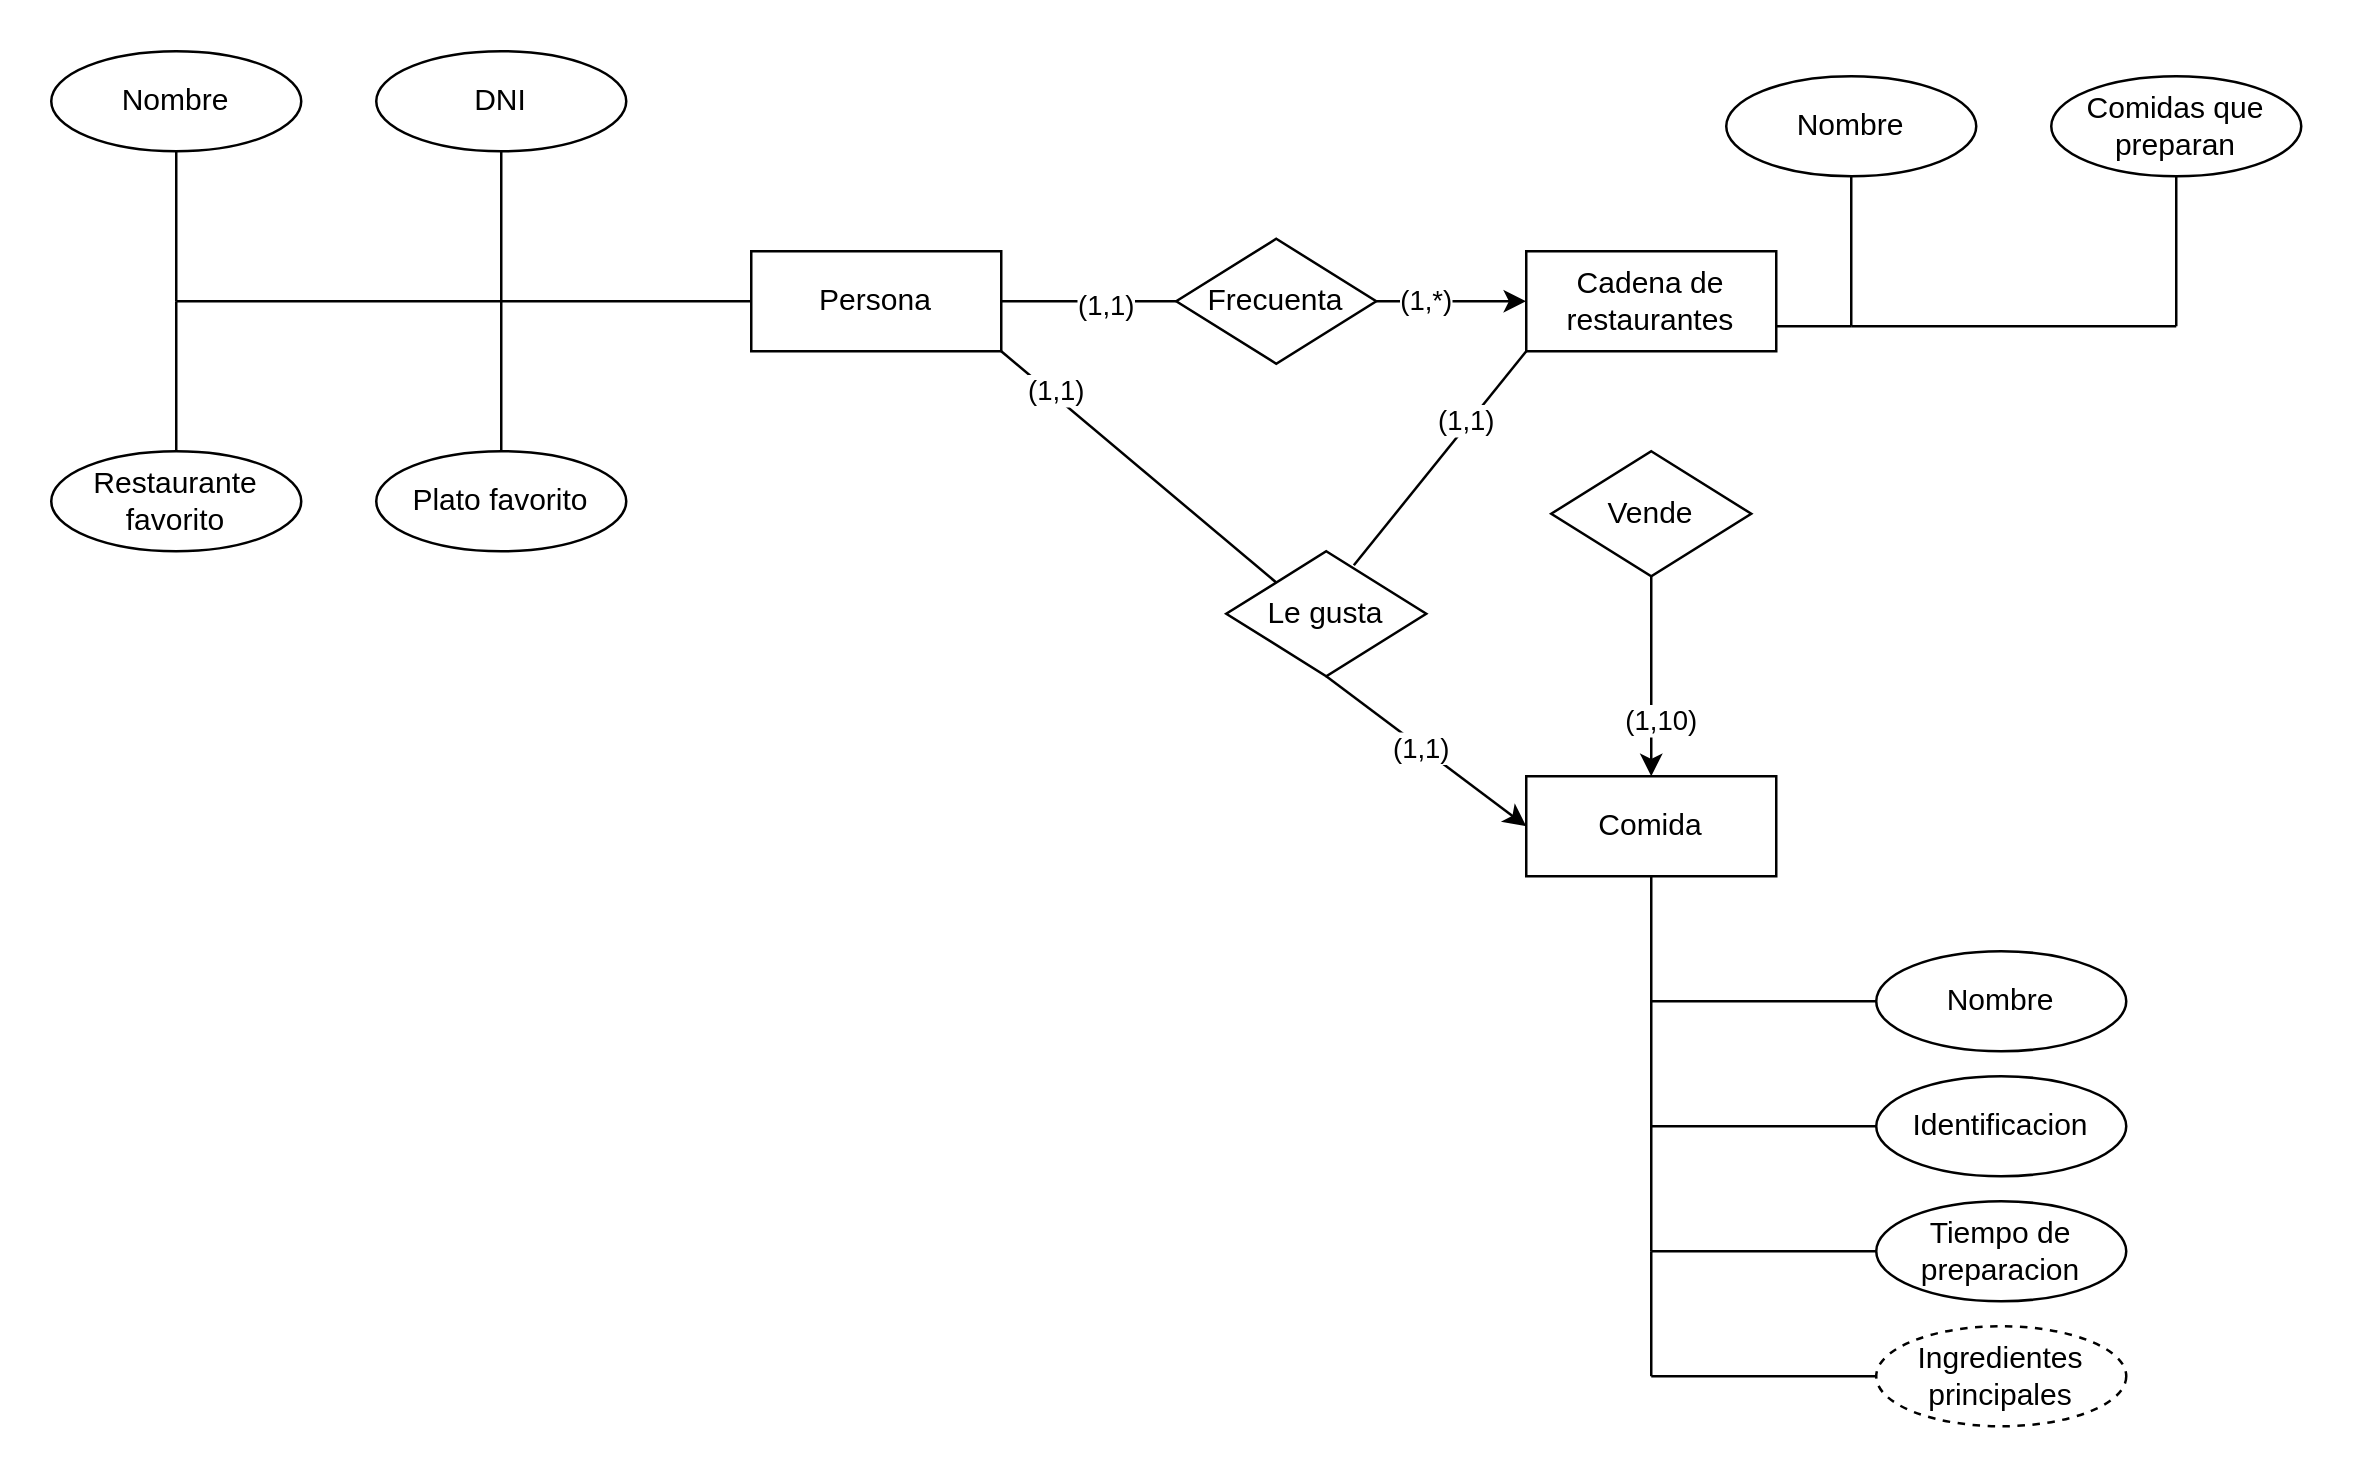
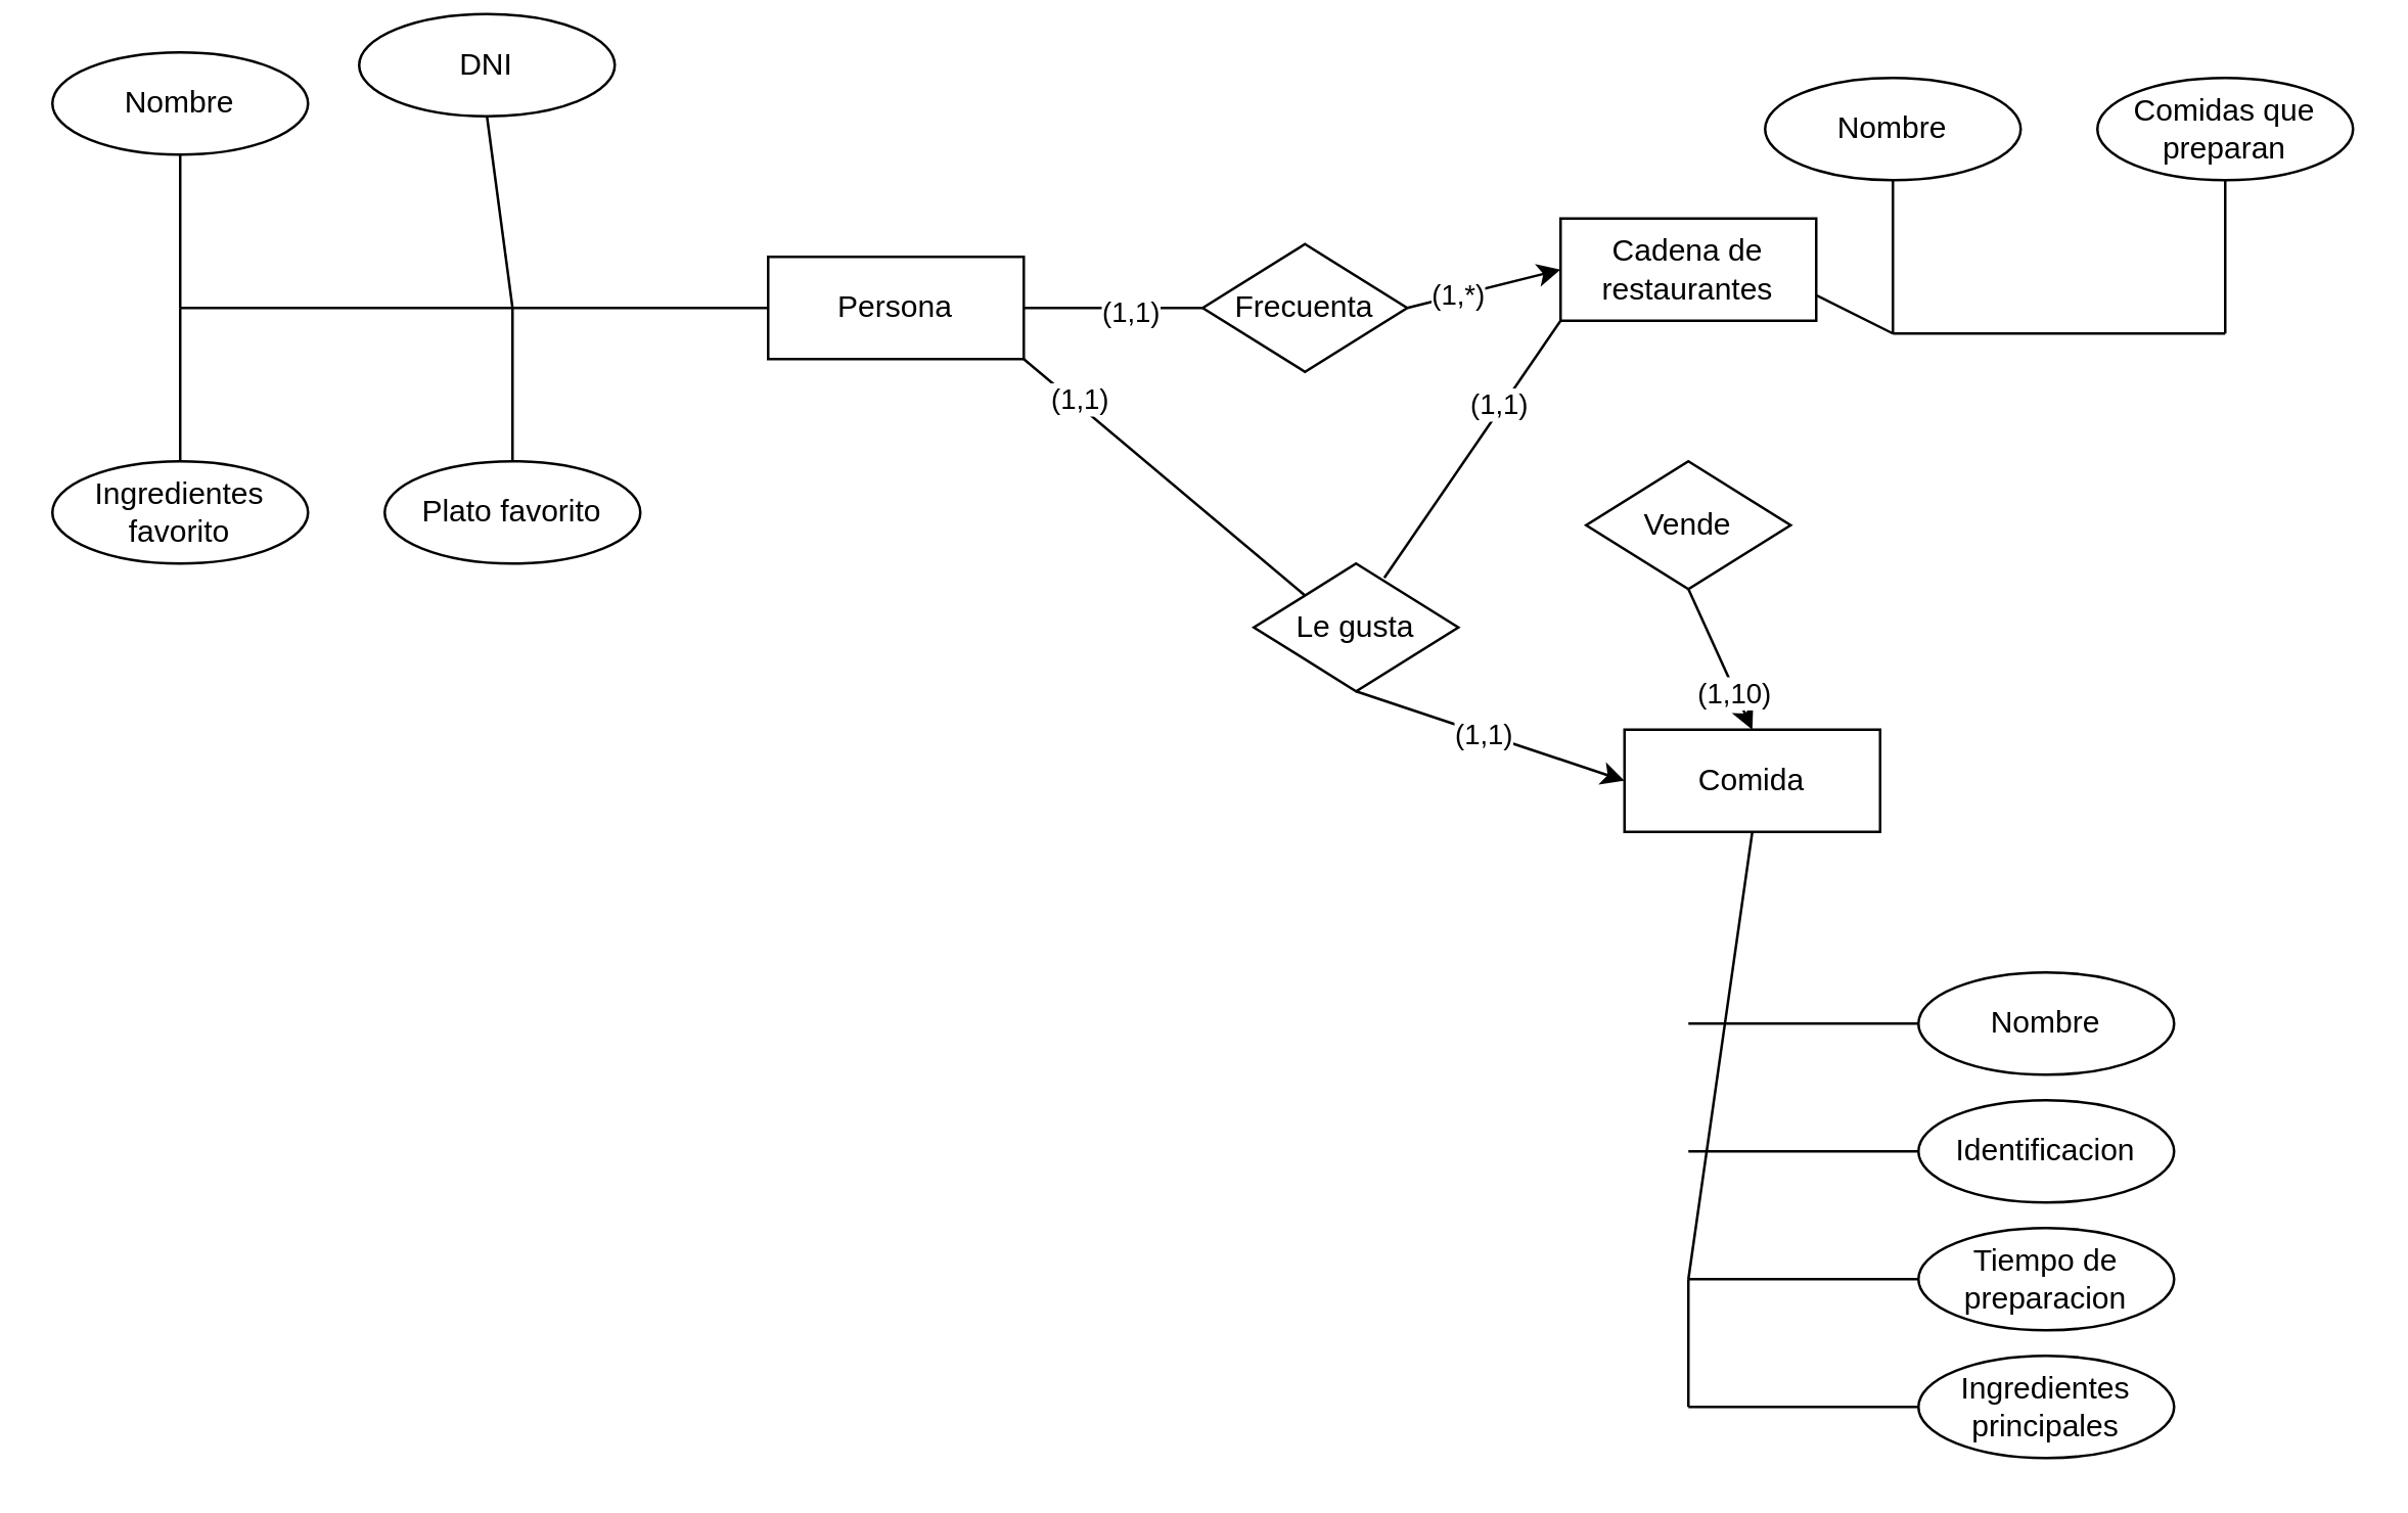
- <mxCell id="5" value="DNI" style="ellipse;whiteSpace=wrap;html=1;align=center;" vertex="1" parent="1"><mxGeometry x="150" y="20" width="100" height="40" as="geometry" /></mxCell>
+ <mxCell id="5" value="DNI" style="ellipse;whiteSpace=wrap;html=1;align=center;" vertex="1" parent="1"><mxGeometry x="140" y="5" width="100" height="40" as="geometry" /></mxCell>
- <mxCell id="3" value="Cadena de restaurantes" style="whiteSpace=wrap;html=1;align=center;" vertex="1" parent="1"><mxGeometry x="610" y="100" width="100" height="40" as="geometry" /></mxCell>
+ <mxCell id="3" value="Cadena de restaurantes" style="whiteSpace=wrap;html=1;align=center;" vertex="1" parent="1"><mxGeometry x="610" y="85" width="100" height="40" as="geometry" /></mxCell>
- <mxCell id="7" value="Restaurante favorito" style="ellipse;whiteSpace=wrap;html=1;align=center;" vertex="1" parent="1"><mxGeometry x="20" y="180" width="100" height="40" as="geometry" /></mxCell>
+ <mxCell id="7" value="Ingredientes favorito" style="ellipse;whiteSpace=wrap;html=1;align=center;" vertex="1" parent="1"><mxGeometry x="20" y="180" width="100" height="40" as="geometry" /></mxCell>
- <mxCell id="2" value="Comida" style="whiteSpace=wrap;html=1;align=center;" vertex="1" parent="1"><mxGeometry x="610" y="310" width="100" height="40" as="geometry" /></mxCell>
+ <mxCell id="2" value="Comida" style="whiteSpace=wrap;html=1;align=center;" vertex="1" parent="1"><mxGeometry x="635" y="285" width="100" height="40" as="geometry" /></mxCell>
- <mxCell id="22" value="Ingredientes principales" style="ellipse;whiteSpace=wrap;html=1;align=center;dashed=1;" vertex="1" parent="1"><mxGeometry x="750" y="530" width="100" height="40" as="geometry" /></mxCell>
+ <mxCell id="22" value="Ingredientes principales" style="ellipse;whiteSpace=wrap;html=1;align=center;" vertex="1" parent="1"><mxGeometry x="750" y="530" width="100" height="40" as="geometry" /></mxCell>
